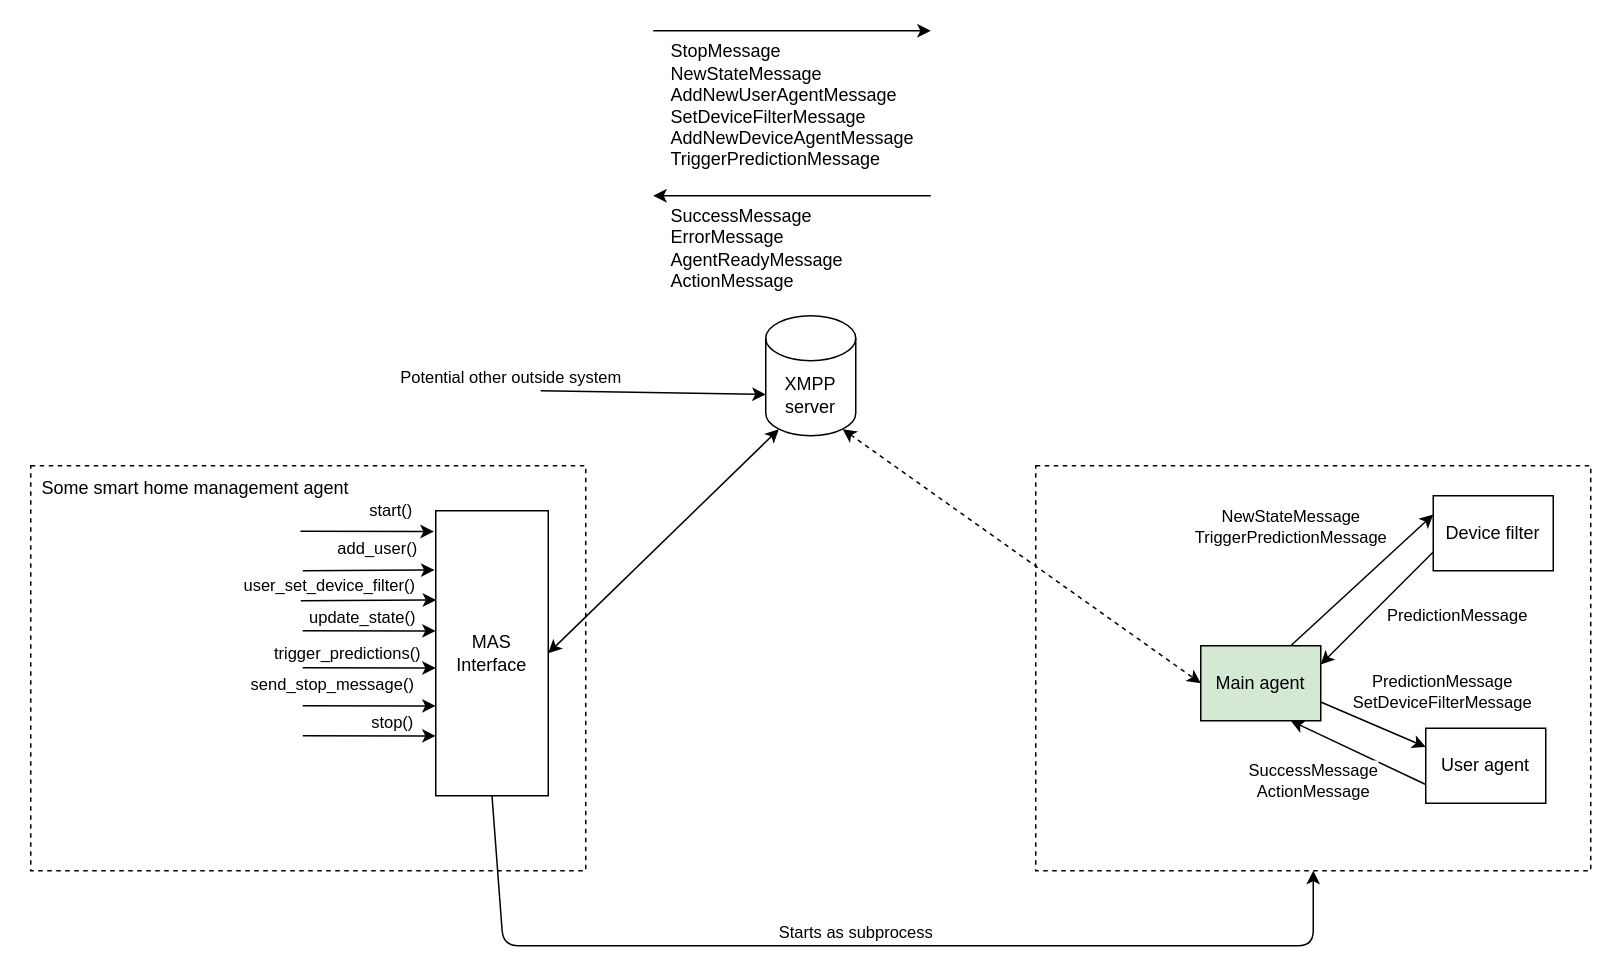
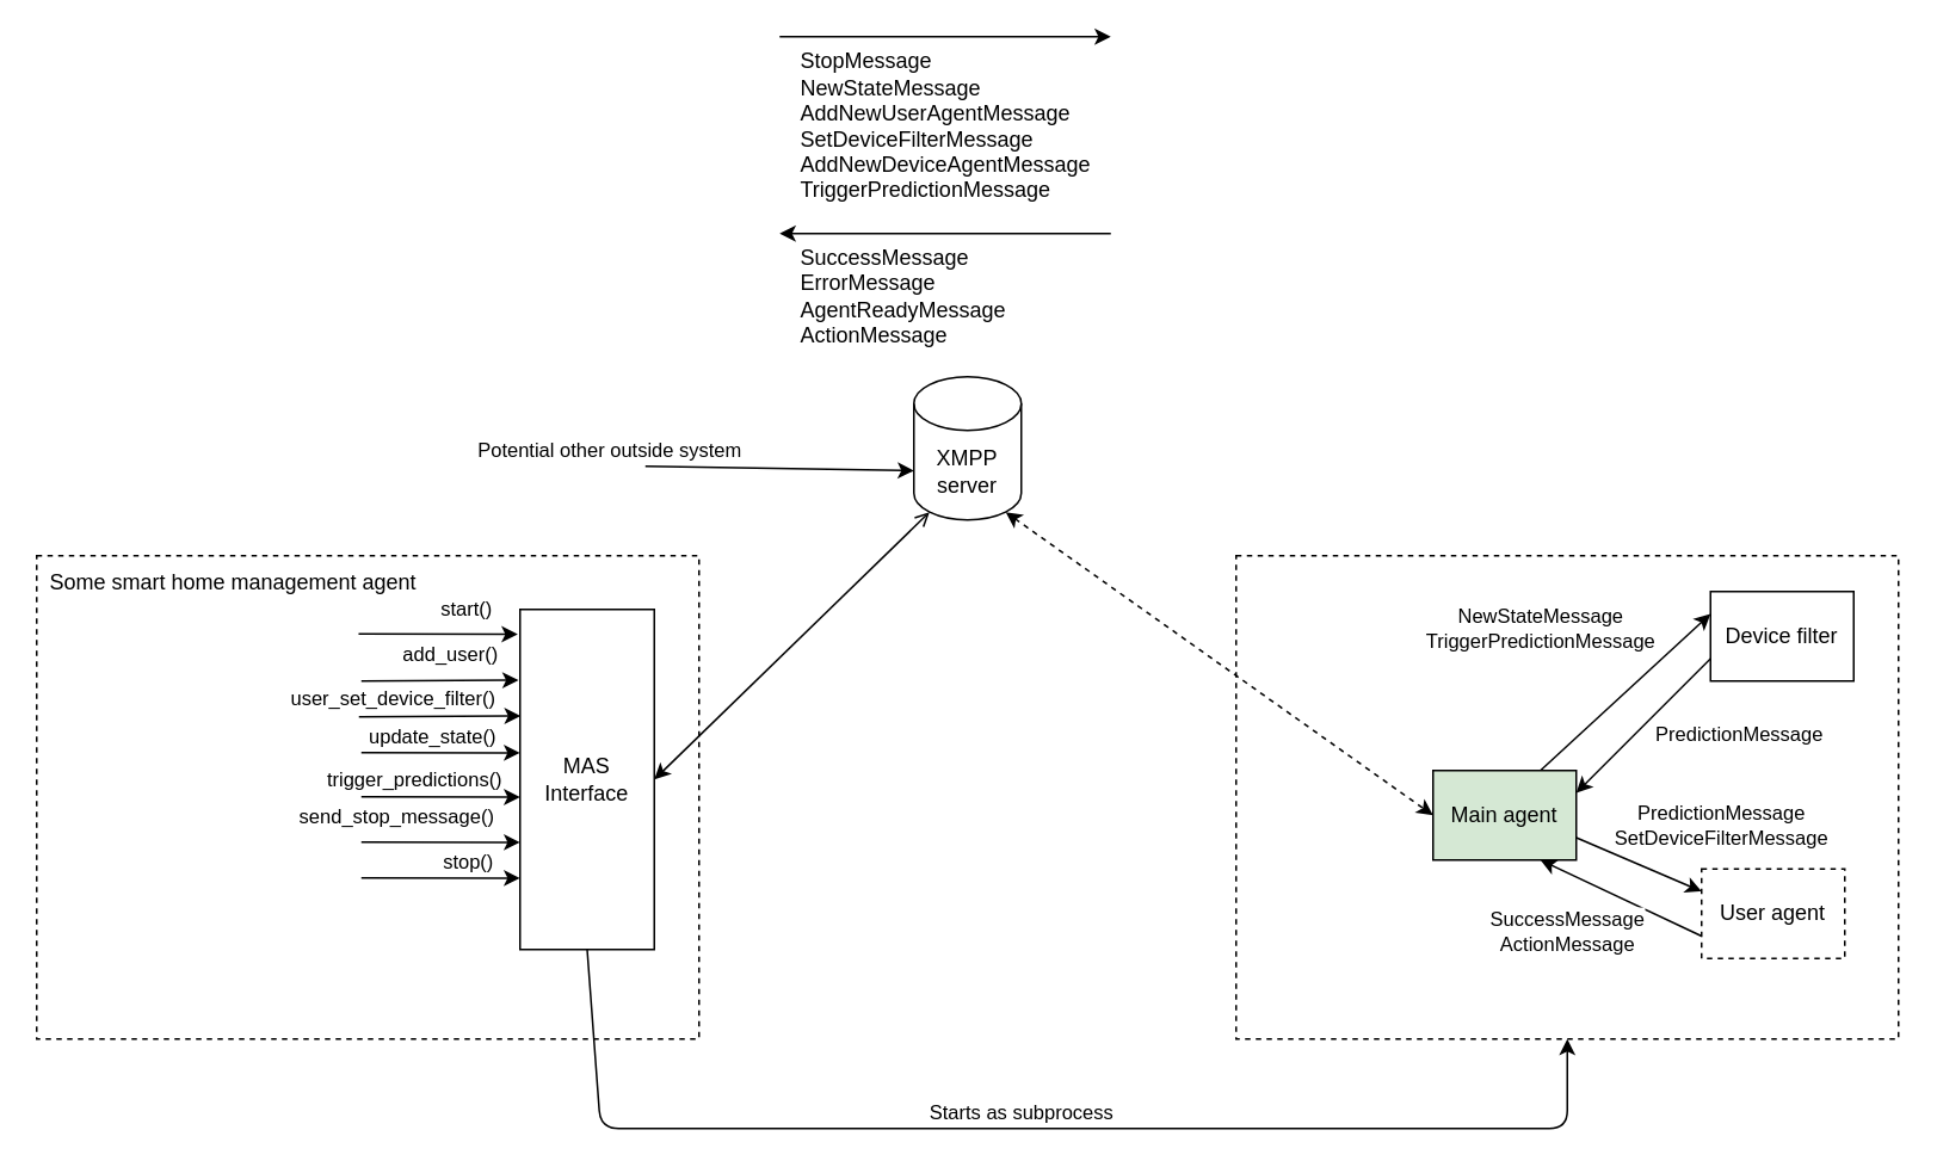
- <mxCell id="37" style="edgeStyle=none;html=1;exitX=1;exitY=0.5;exitDx=0;exitDy=0;entryX=0.145;entryY=1;entryDx=0;entryDy=-4.35;entryPerimeter=0;startArrow=classic;startFill=1;" edge="1" parent="1" source="22" target="18"><mxGeometry relative="1" as="geometry" /></mxCell>
+ <mxCell id="37" style="edgeStyle=none;html=1;exitX=1;exitY=0.5;exitDx=0;exitDy=0;entryX=0.145;entryY=1;entryDx=0;entryDy=-4.35;entryPerimeter=0;startArrow=classic;startFill=1;endArrow=open;" edge="1" parent="1" source="22" target="18"><mxGeometry relative="1" as="geometry" /></mxCell>
- <mxCell id="13" value="User agent" style="rounded=0;whiteSpace=wrap;html=1;" vertex="1" parent="1"><mxGeometry x="950" y="485" width="80" height="50" as="geometry" /></mxCell>
+ <mxCell id="13" value="User agent" style="rounded=0;whiteSpace=wrap;html=1;dashed=1;" vertex="1" parent="1"><mxGeometry x="950" y="485" width="80" height="50" as="geometry" /></mxCell>
